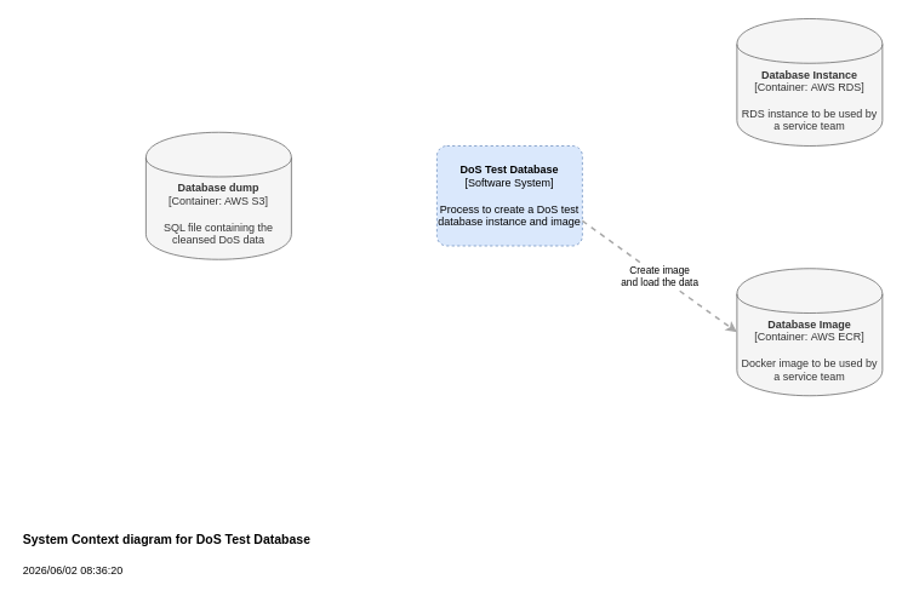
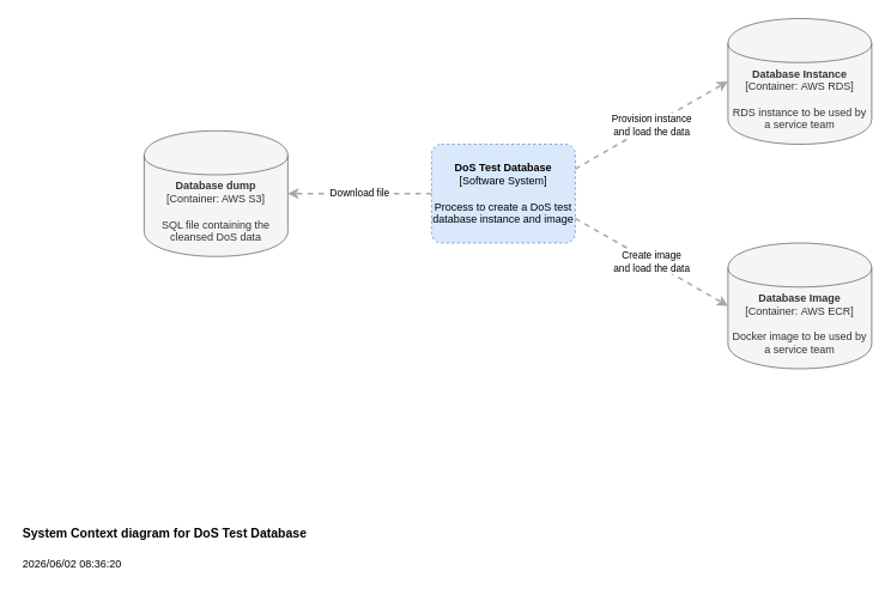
+ <mxCell id="7" value="&lt;div style=&quot;text-align: left&quot;&gt;&lt;div style=&quot;text-align: center&quot;&gt;Provision instance&lt;/div&gt;&lt;div style=&quot;text-align: center&quot;&gt;and load the data&lt;/div&gt;&lt;/div&gt;" style="edgeStyle=none;rounded=0;html=1;entryX=0;entryY=0.5;jettySize=auto;orthogonalLoop=1;strokeColor=#A8A8A8;strokeWidth=2;fontColor=#000000;jumpStyle=none;dashed=1;exitX=1;exitY=0.25;exitDx=0;exitDy=0;exitPerimeter=0;entryDx=0;entryDy=0;entryPerimeter=0;" parent="1" source="3" target="4" edge="1"><mxGeometry width="200" relative="1" as="geometry"><mxPoint x="490" y="225" as="sourcePoint" /><mxPoint x="330" y="225" as="targetPoint" /></mxGeometry></mxCell>
+ <mxCell id="6" value="&lt;div style=&quot;text-align: left&quot;&gt;&lt;div style=&quot;text-align: center&quot;&gt;Download file&lt;/div&gt;&lt;/div&gt;" style="edgeStyle=none;rounded=0;html=1;entryX=1;entryY=0.5;jettySize=auto;orthogonalLoop=1;strokeColor=#A8A8A8;strokeWidth=2;fontColor=#000000;jumpStyle=none;dashed=1;exitX=0;exitY=0.5;exitDx=0;exitDy=0;exitPerimeter=0;entryDx=0;entryDy=0;entryPerimeter=0;" parent="1" source="3" target="2" edge="1"><mxGeometry width="200" relative="1" as="geometry"><mxPoint x="490" y="260" as="sourcePoint" /><mxPoint x="690" y="260" as="targetPoint" /></mxGeometry></mxCell>
- <mxCell id="5" value="&lt;span&gt;&lt;b&gt;Database Image&lt;/b&gt;&lt;/span&gt;&lt;div&gt;[Container:&amp;nbsp;AWS ECR]&lt;/div&gt;&lt;br&gt;&lt;div&gt;Docker image to be used by a service team&lt;/div&gt;" style="shape=cylinder;whiteSpace=wrap;html=1;boundedLbl=1;rounded=0;labelBackgroundColor=none;fillColor=#f5f5f5;fontSize=12;fontColor=#333333;align=center;strokeColor=#666666;points=[[0.5,0,0],[1,0.25,0],[1,0.5,0],[1,0.75,0],[0.5,1,0],[0,0.75,0],[0,0.5,0],[0,0.25,0]];" parent="1" vertex="1"><mxGeometry x="810" y="295" width="160" height="140" as="geometry" /></mxCell>
+ <mxCell id="5" value="&lt;span&gt;&lt;b&gt;Database Image&lt;/b&gt;&lt;/span&gt;&lt;div&gt;[Container:&amp;nbsp;AWS ECR]&lt;/div&gt;&lt;br&gt;&lt;div&gt;Docker image to be used by a service team&lt;/div&gt;" style="shape=cylinder;whiteSpace=wrap;html=1;boundedLbl=1;rounded=0;labelBackgroundColor=none;fillColor=#f5f5f5;fontSize=12;fontColor=#333333;align=center;strokeColor=#666666;points=[[0.5,0,0],[1,0.25,0],[1,0.5,0],[1,0.75,0],[0.5,1,0],[0,0.75,0],[0,0.5,0],[0,0.25,0]];" parent="1" vertex="1"><mxGeometry x="810" y="270" width="160" height="140" as="geometry" /></mxCell>
